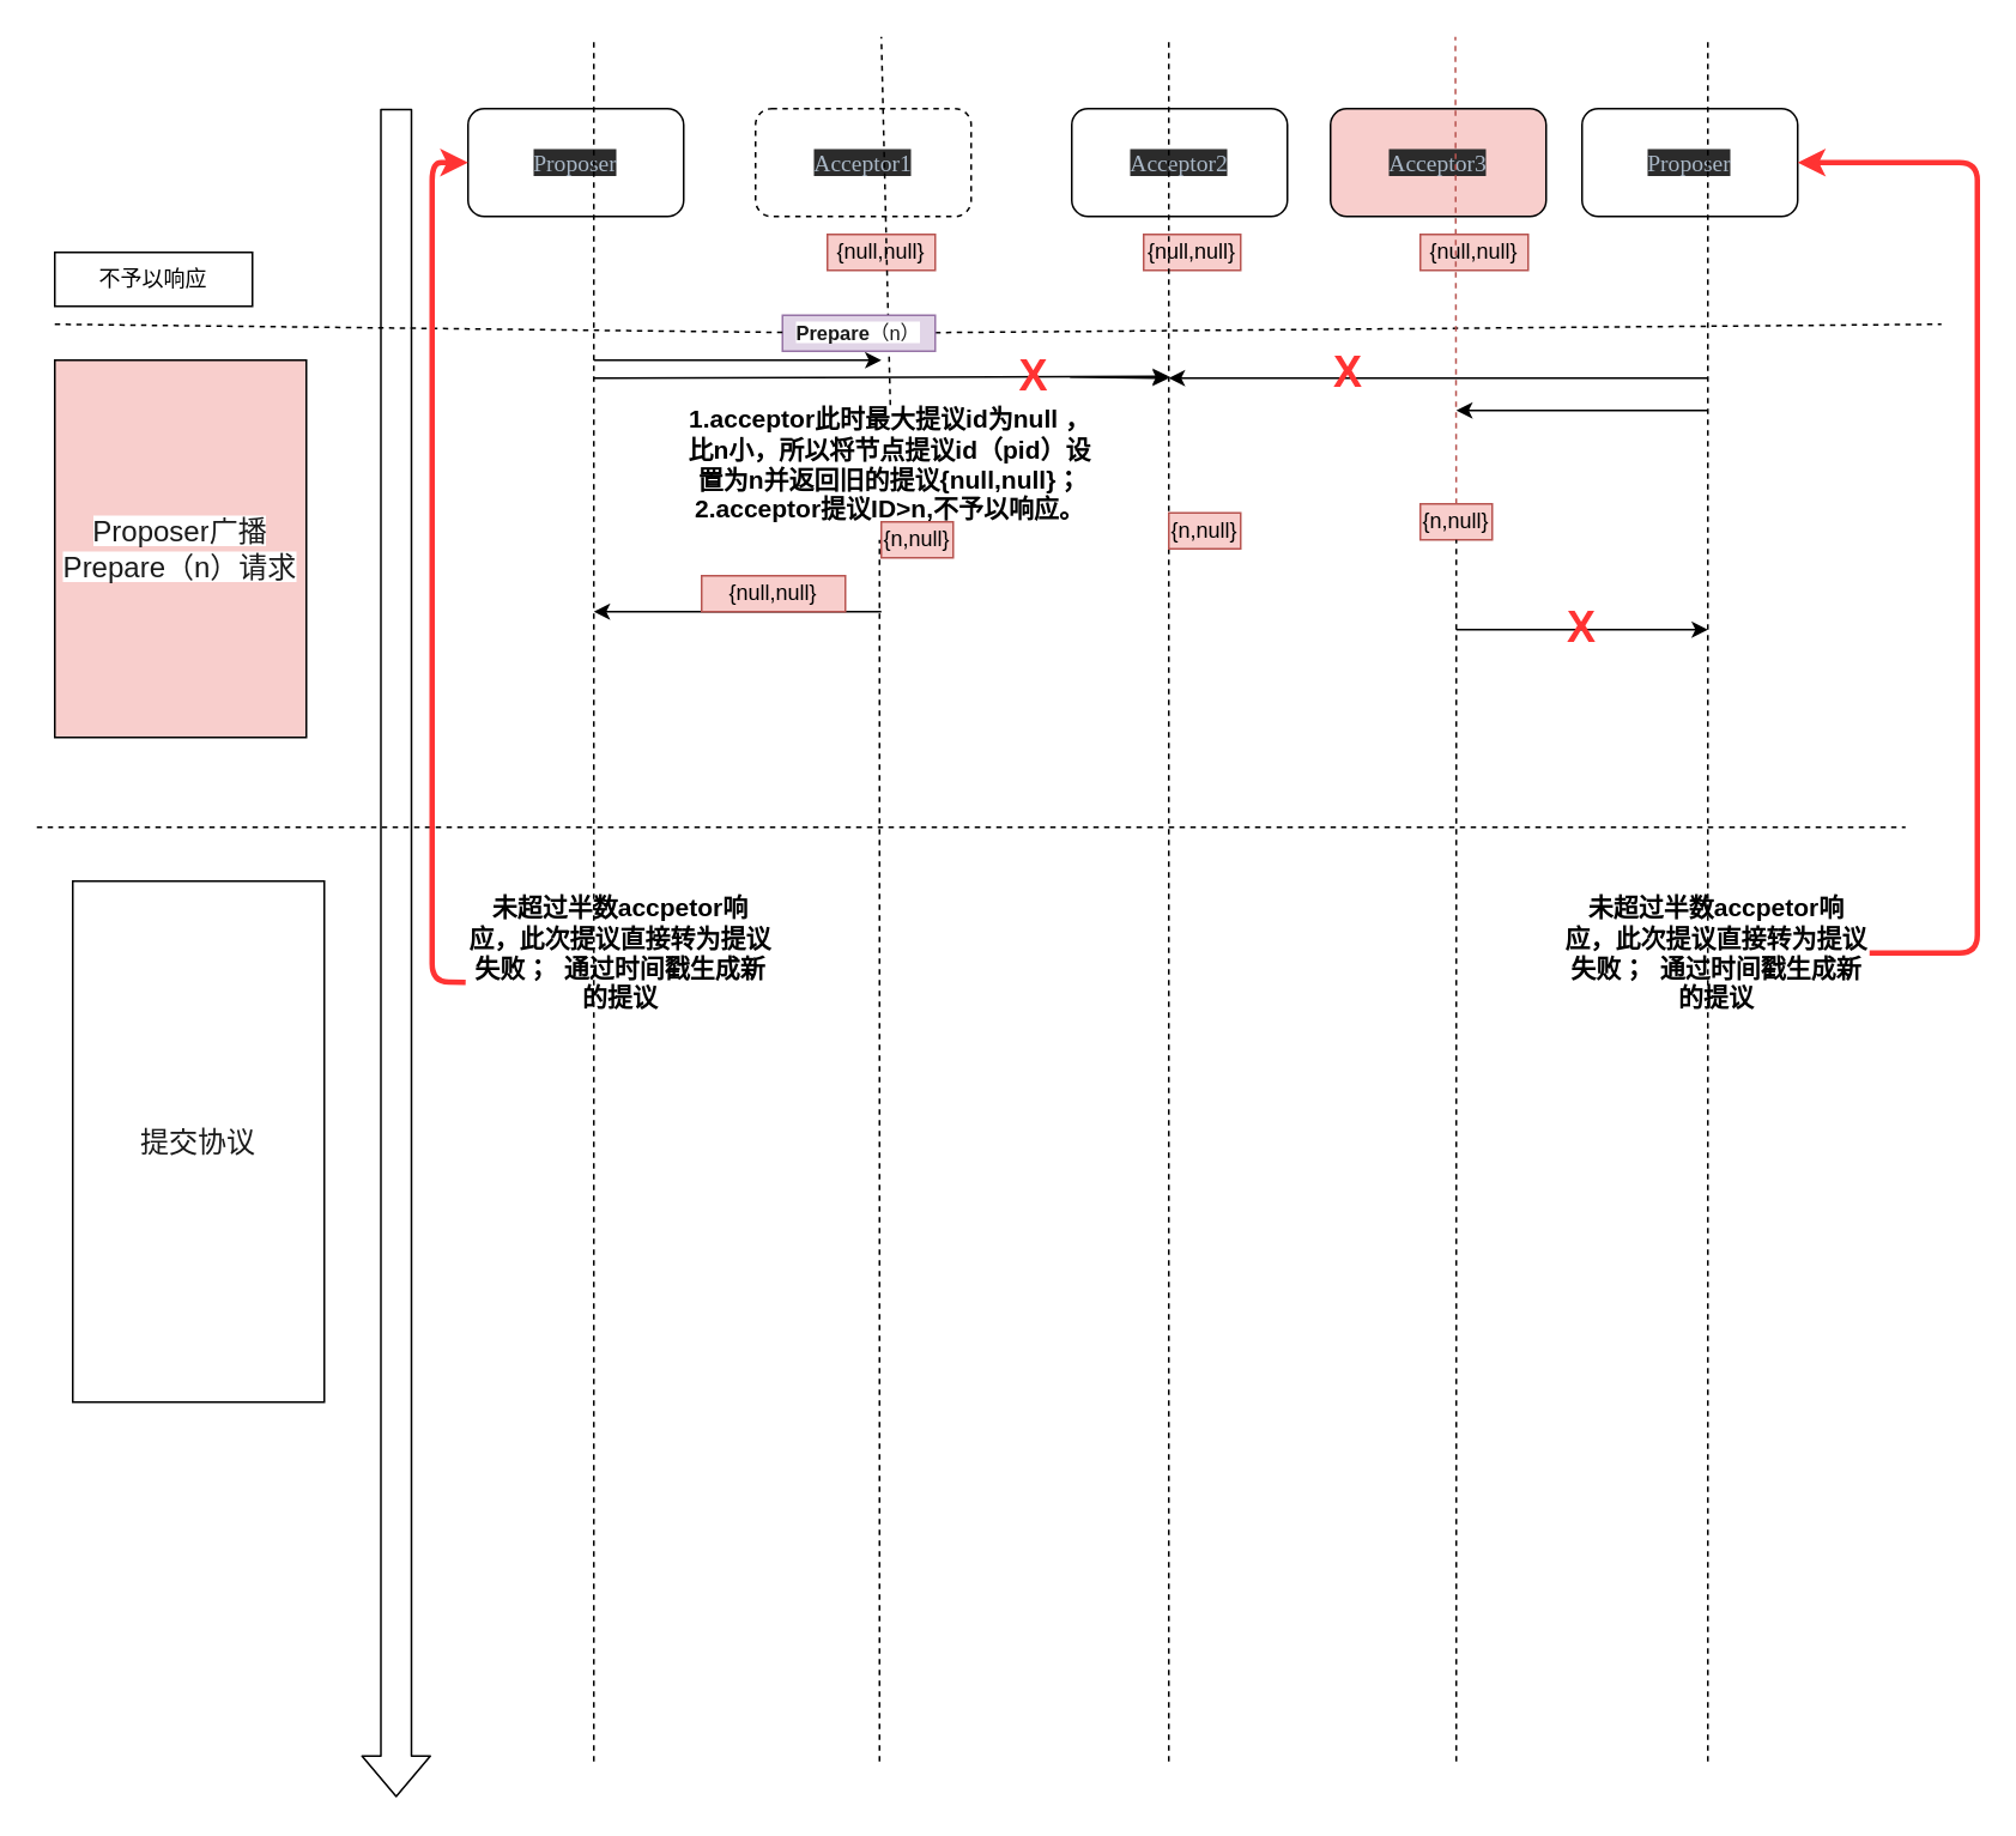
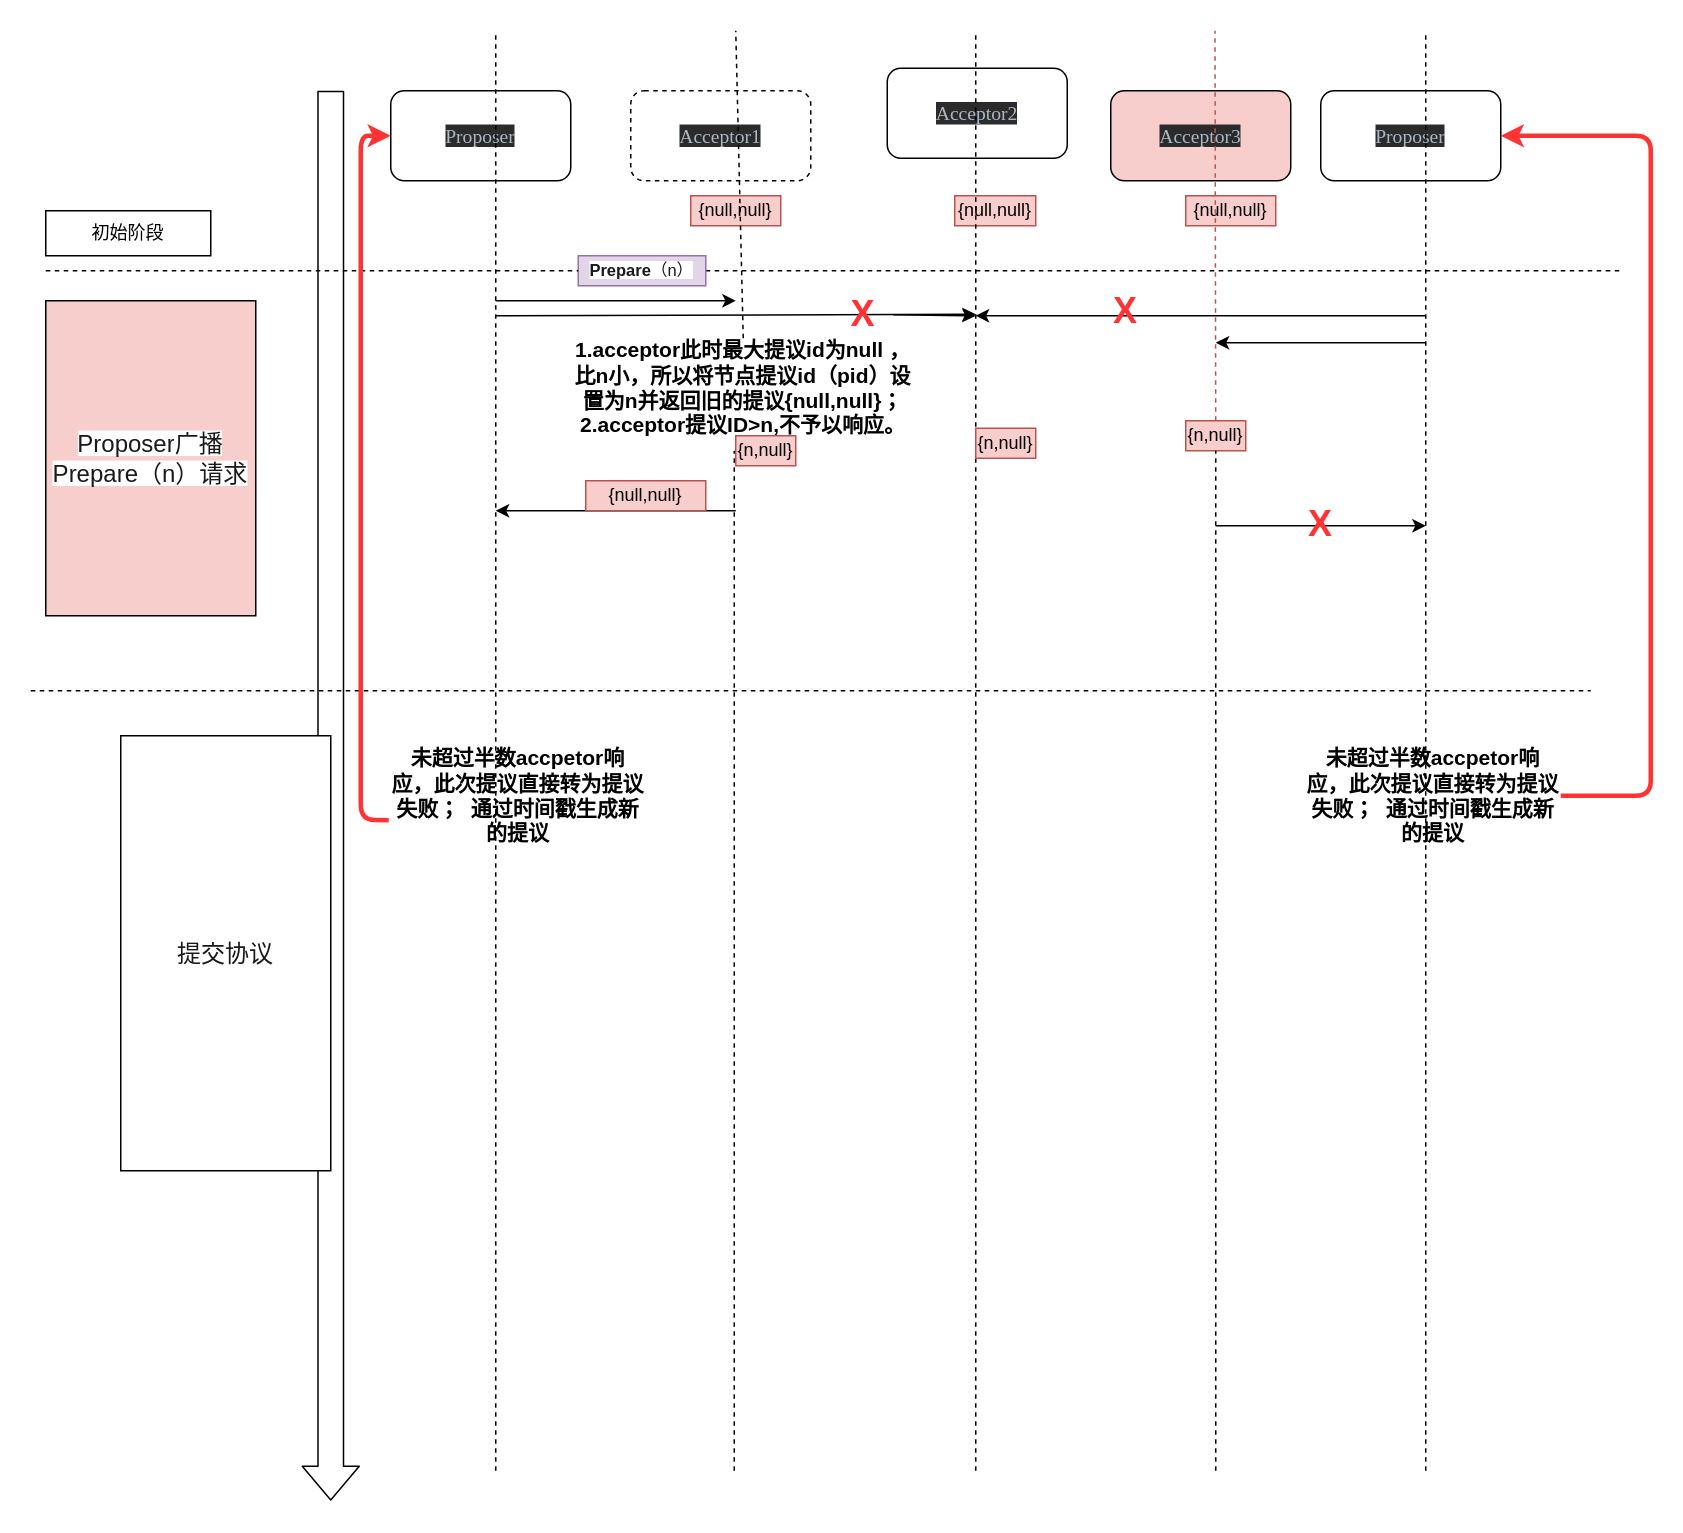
- <mxCell id="4" value="&lt;pre style=&quot;background-color: #2b2b2b ; color: #a9b7c6 ; font-family: &amp;#34;consolas&amp;#34; ; font-size: 9.8pt&quot;&gt;&lt;pre style=&quot;font-family: &amp;#34;consolas&amp;#34; ; font-size: 9.8pt&quot;&gt;Acceptor2&lt;/pre&gt;&lt;/pre&gt;" style="rounded=1;whiteSpace=wrap;html=1;" vertex="1" parent="1"><mxGeometry x="596" y="60" width="120" height="60" as="geometry" /></mxCell>
+ <mxCell id="4" value="&lt;pre style=&quot;background-color: #2b2b2b ; color: #a9b7c6 ; font-family: &amp;#34;consolas&amp;#34; ; font-size: 9.8pt&quot;&gt;&lt;pre style=&quot;font-family: &amp;#34;consolas&amp;#34; ; font-size: 9.8pt&quot;&gt;Acceptor2&lt;/pre&gt;&lt;/pre&gt;" style="rounded=1;whiteSpace=wrap;html=1;" vertex="1" parent="1"><mxGeometry x="591" y="45" width="120" height="60" as="geometry" /></mxCell>
- <mxCell id="8" value="不予以响应" style="rounded=0;whiteSpace=wrap;html=1;" vertex="1" parent="1"><mxGeometry x="30" y="140" width="110" height="30" as="geometry" /></mxCell>
+ <mxCell id="8" value="初始阶段" style="rounded=0;whiteSpace=wrap;html=1;" vertex="1" parent="1"><mxGeometry x="30" y="140" width="110" height="30" as="geometry" /></mxCell>
- <mxCell id="26" value="&lt;span style=&quot;color: rgb(26 , 26 , 26) ; text-align: left ; background-color: rgb(255 , 255 , 255) ; font-size: 11px&quot;&gt;&lt;b&gt;Prepare&lt;/b&gt;（n）&lt;/span&gt;" style="text;html=1;strokeColor=#9673a6;fillColor=#e1d5e7;align=center;verticalAlign=middle;whiteSpace=wrap;rounded=0;" vertex="1" parent="1"><mxGeometry x="435" y="175" width="85" height="20" as="geometry" /></mxCell>
+ <mxCell id="26" value="&lt;span style=&quot;color: rgb(26 , 26 , 26) ; text-align: left ; background-color: rgb(255 , 255 , 255) ; font-size: 11px&quot;&gt;&lt;b&gt;Prepare&lt;/b&gt;（n）&lt;/span&gt;" style="text;html=1;strokeColor=#9673a6;fillColor=#e1d5e7;align=center;verticalAlign=middle;whiteSpace=wrap;rounded=0;" vertex="1" parent="1"><mxGeometry x="385" y="170" width="85" height="20" as="geometry" /></mxCell>
- <mxCell id="32" value="&lt;div style=&quot;text-align: left&quot;&gt;&lt;font color=&quot;#1a1a1a&quot; size=&quot;3&quot;&gt;&lt;span style=&quot;background-color: rgb(255 , 255 , 255)&quot;&gt;提交协议&lt;/span&gt;&lt;/font&gt;&lt;/div&gt;" style="rounded=0;whiteSpace=wrap;html=1;" vertex="1" parent="1"><mxGeometry x="40" y="490" width="140" height="290" as="geometry" /></mxCell>
+ <mxCell id="32" value="&lt;div style=&quot;text-align: left&quot;&gt;&lt;font color=&quot;#1a1a1a&quot; size=&quot;3&quot;&gt;&lt;span style=&quot;background-color: rgb(255 , 255 , 255)&quot;&gt;提交协议&lt;/span&gt;&lt;/font&gt;&lt;/div&gt;" style="rounded=0;whiteSpace=wrap;html=1;" vertex="1" parent="1"><mxGeometry x="80" y="490" width="140" height="290" as="geometry" /></mxCell>
